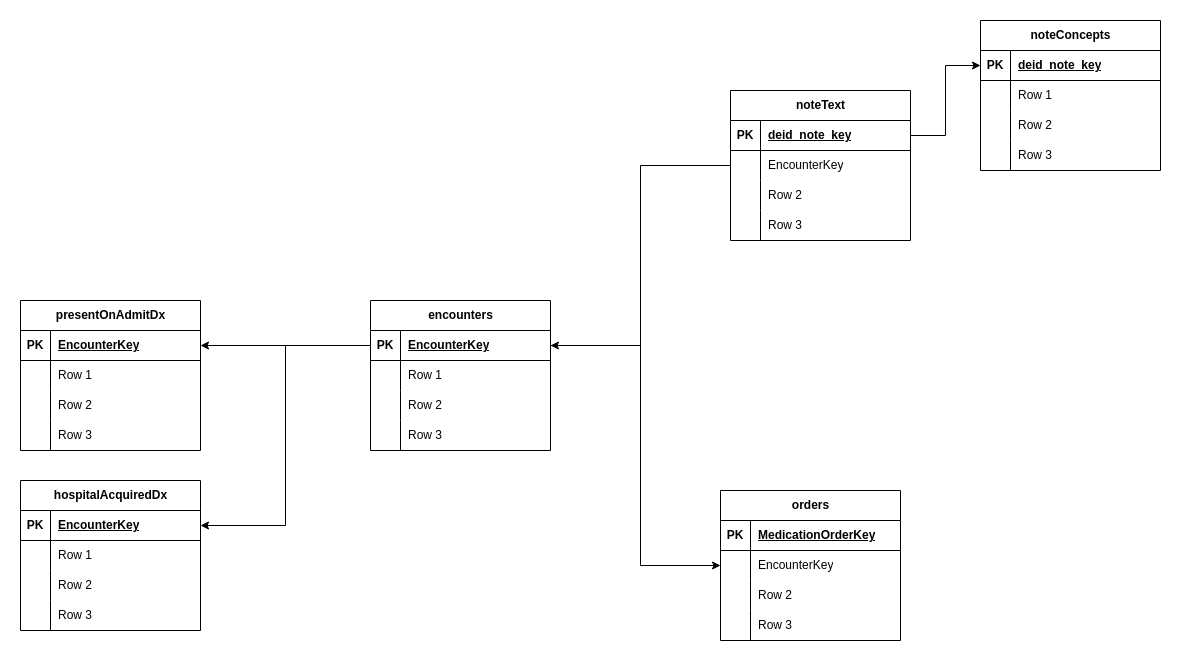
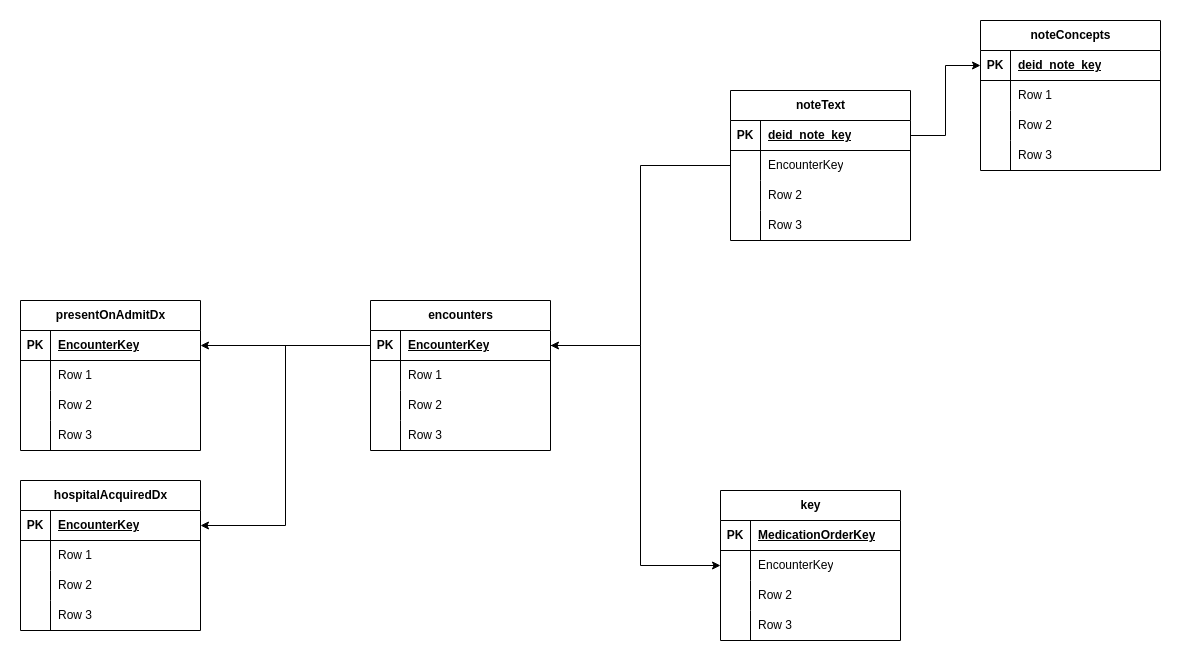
- <mxCell id="15" value="orders" style="shape=table;startSize=30;container=1;collapsible=1;childLayout=tableLayout;fixedRows=1;rowLines=0;fontStyle=1;align=center;resizeLast=1;html=1;" parent="1" vertex="1"><mxGeometry x="720" y="490" width="180" height="150" as="geometry" /></mxCell>
+ <mxCell id="15" value="key" style="shape=table;startSize=30;container=1;collapsible=1;childLayout=tableLayout;fixedRows=1;rowLines=0;fontStyle=1;align=center;resizeLast=1;html=1;" parent="1" vertex="1"><mxGeometry x="720" y="490" width="180" height="150" as="geometry" /></mxCell>
